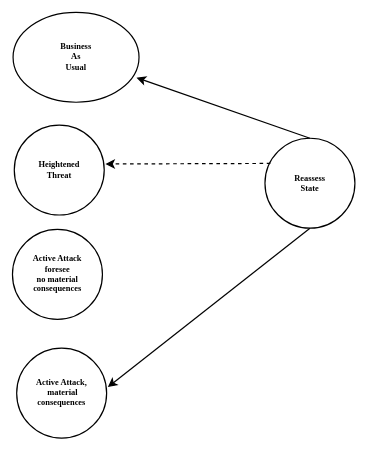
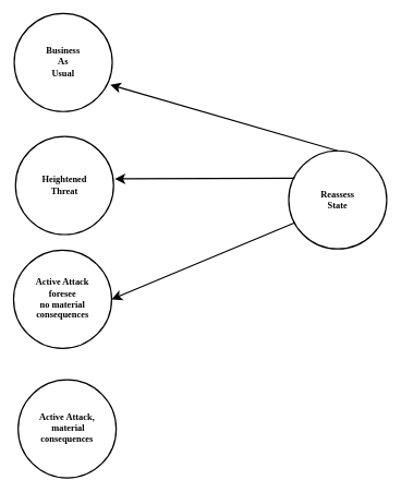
- <mxCell id="3" value="Business&lt;br style=&quot;font-size: 14px;&quot;&gt;As&lt;br style=&quot;font-size: 14px;&quot;&gt;Usual" style="ellipse;whiteSpace=wrap;html=1;rounded=1;shadow=0;labelBackgroundColor=none;strokeWidth=2;fontFamily=Verdana;fontSize=14;align=center;fontStyle=1" vertex="1" parent="1"><mxGeometry x="21" y="20" width="210" height="150" as="geometry" /></mxCell>
+ <mxCell id="3" value="Business&lt;br style=&quot;font-size: 14px;&quot;&gt;As&lt;br style=&quot;font-size: 14px;&quot;&gt;Usual" style="ellipse;whiteSpace=wrap;html=1;rounded=1;shadow=0;labelBackgroundColor=none;strokeWidth=2;fontFamily=Verdana;fontSize=14;align=center;fontStyle=1" vertex="1" parent="1"><mxGeometry x="21" y="20" width="150" height="150" as="geometry" /></mxCell>
- <mxCell id="9" value="" style="endArrow=classic;html=1;rounded=0;exitX=0.06;exitY=0.28;exitDx=0;exitDy=0;entryX=1.013;entryY=0.433;entryDx=0;entryDy=0;entryPerimeter=0;endSize=10;startSize=10;strokeWidth=2;exitPerimeter=0;dashed=1;" edge="1" parent="1" source="2" target="4"><mxGeometry width="50" height="50" relative="1" as="geometry"><mxPoint x="526" y="240" as="sourcePoint" /><mxPoint x="178" y="139.05" as="targetPoint" /></mxGeometry></mxCell>
+ <mxCell id="9" value="" style="endArrow=classic;html=1;rounded=0;exitX=0.06;exitY=0.28;exitDx=0;exitDy=0;entryX=1.013;entryY=0.433;entryDx=0;entryDy=0;entryPerimeter=0;endSize=10;startSize=10;strokeWidth=2;exitPerimeter=0;" edge="1" parent="1" source="2" target="4"><mxGeometry width="50" height="50" relative="1" as="geometry"><mxPoint x="526" y="240" as="sourcePoint" /><mxPoint x="178" y="139.05" as="targetPoint" /></mxGeometry></mxCell>
+ <mxCell id="10" value="" style="endArrow=classic;html=1;rounded=0;exitX=0.06;exitY=0.733;exitDx=0;exitDy=0;entryX=1;entryY=0.5;entryDx=0;entryDy=0;endSize=10;startSize=10;strokeWidth=2;exitPerimeter=0;" edge="1" parent="1" source="2" target="5"><mxGeometry width="50" height="50" relative="1" as="geometry"><mxPoint x="460" y="282" as="sourcePoint" /><mxPoint x="184.95" y="282.95" as="targetPoint" /></mxGeometry></mxCell>
- <mxCell id="8" value="" style="endArrow=classic;html=1;rounded=0;exitX=0.5;exitY=1;exitDx=0;exitDy=0;endSize=10;startSize=10;strokeWidth=2;entryX=1.013;entryY=0.433;entryDx=0;entryDy=0;entryPerimeter=0;" edge="1" parent="1" source="2" target="6"><mxGeometry width="50" height="50" relative="1" as="geometry"><mxPoint x="472.967" y="261.967" as="sourcePoint" /><mxPoint x="201" y="470" as="targetPoint" /></mxGeometry></mxCell>
